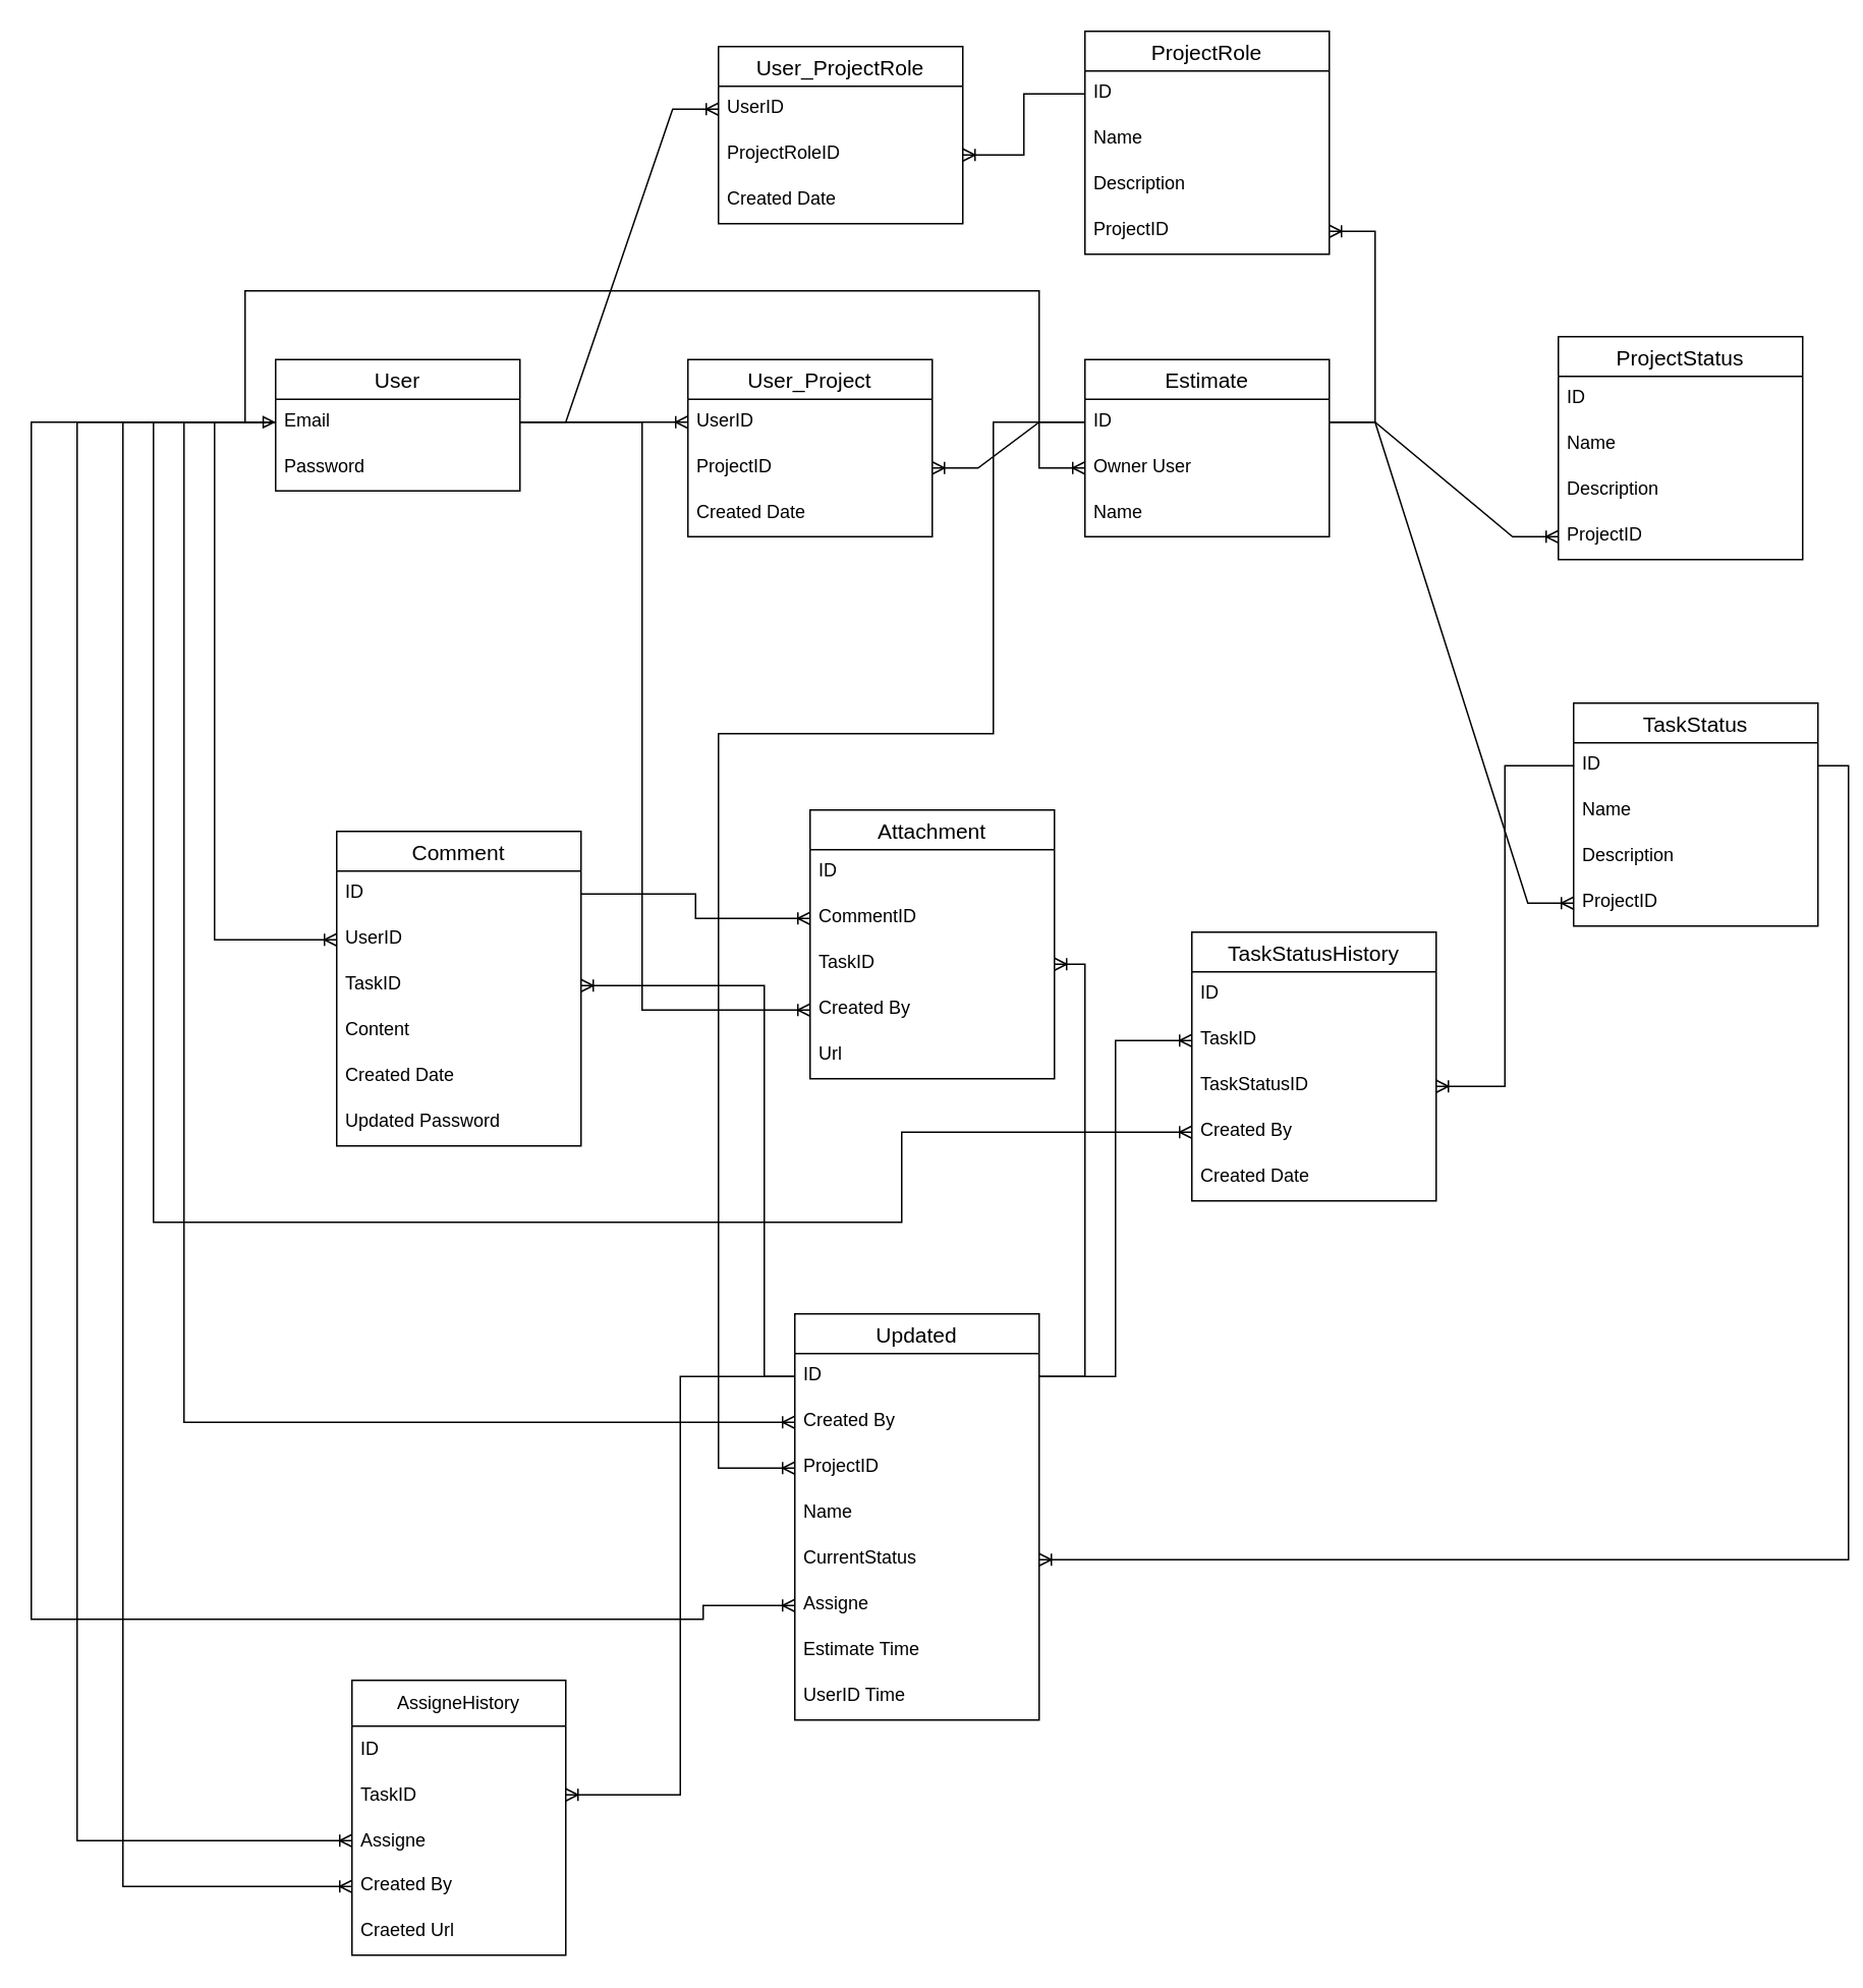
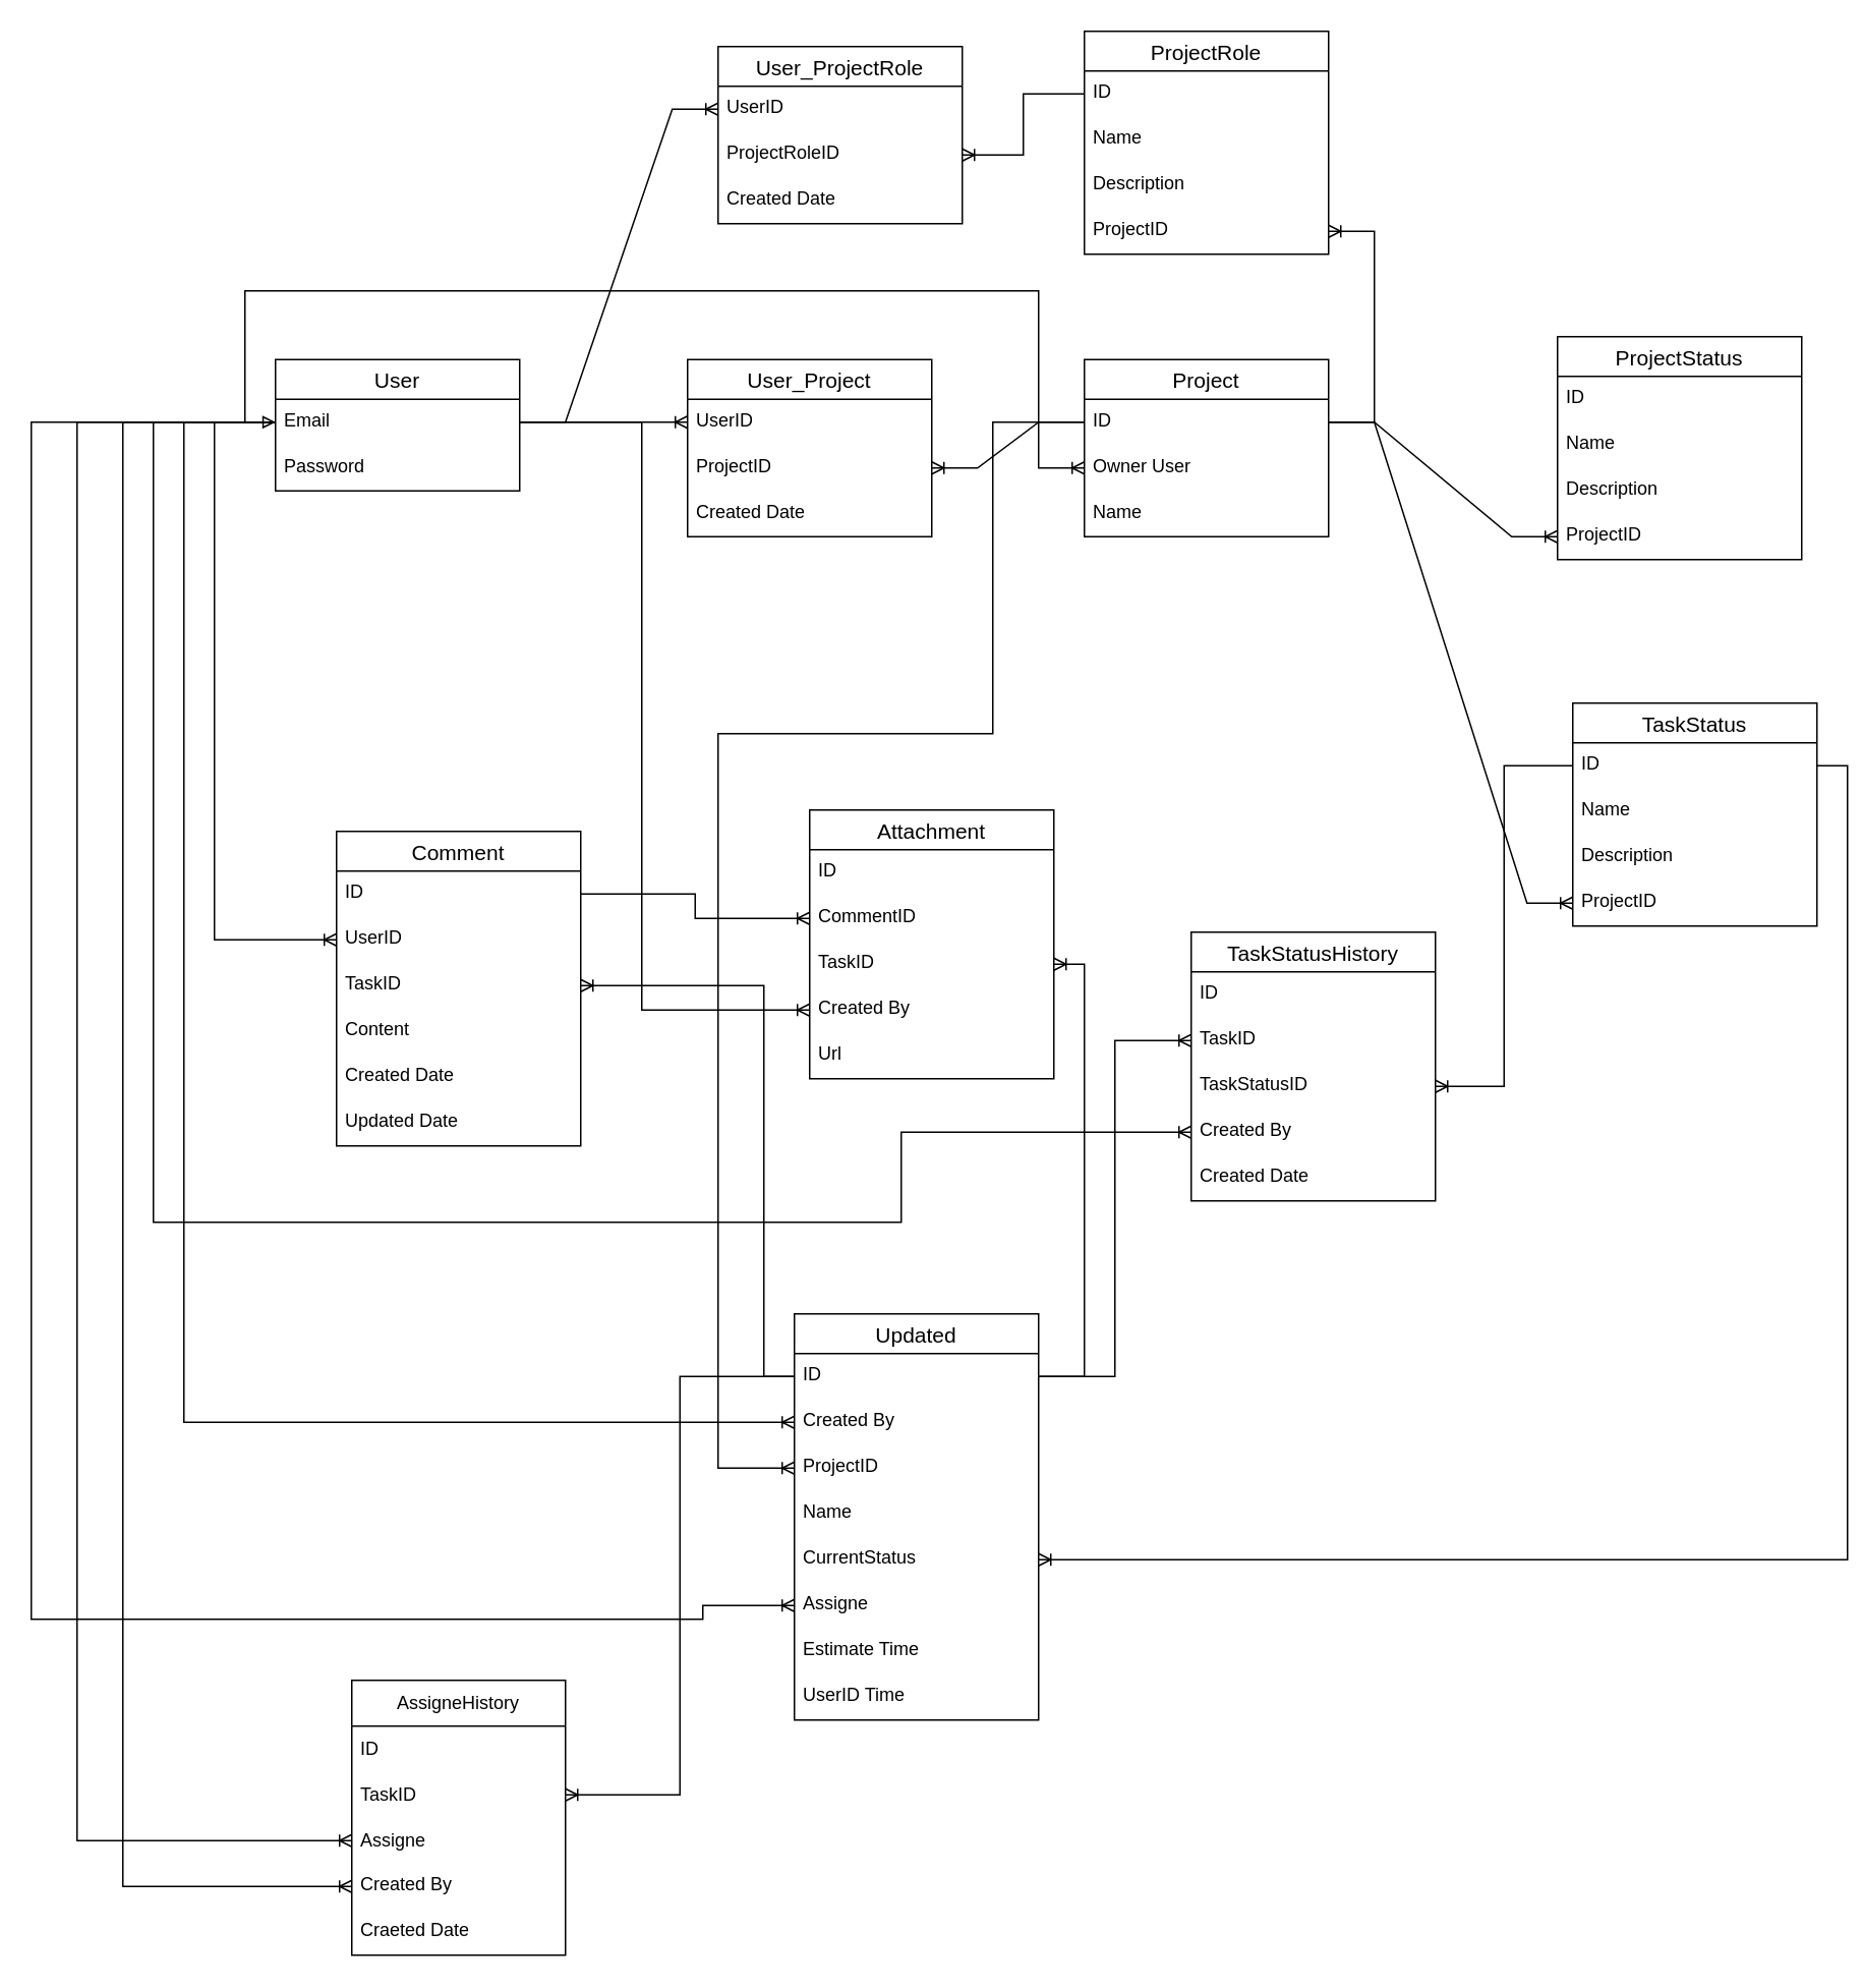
- <mxCell id="5" value="Estimate" style="swimlane;fontStyle=0;childLayout=stackLayout;horizontal=1;startSize=26;horizontalStack=0;resizeParent=1;resizeParentMax=0;resizeLast=0;collapsible=1;marginBottom=0;align=center;fontSize=14;" vertex="1" parent="1"><mxGeometry x="710" y="235" width="160" height="116" as="geometry" /></mxCell>
+ <mxCell id="5" value="Project" style="swimlane;fontStyle=0;childLayout=stackLayout;horizontal=1;startSize=26;horizontalStack=0;resizeParent=1;resizeParentMax=0;resizeLast=0;collapsible=1;marginBottom=0;align=center;fontSize=14;" vertex="1" parent="1"><mxGeometry x="710" y="235" width="160" height="116" as="geometry" /></mxCell>
- <mxCell id="67" value="Updated Password" style="text;strokeColor=none;fillColor=none;spacingLeft=4;spacingRight=4;overflow=hidden;rotatable=0;points=[[0,0.5],[1,0.5]];portConstraint=eastwest;fontSize=12;whiteSpace=wrap;html=1;" vertex="1" parent="61"><mxGeometry y="176" width="160" height="30" as="geometry" /></mxCell>
+ <mxCell id="67" value="Updated Date" style="text;strokeColor=none;fillColor=none;spacingLeft=4;spacingRight=4;overflow=hidden;rotatable=0;points=[[0,0.5],[1,0.5]];portConstraint=eastwest;fontSize=12;whiteSpace=wrap;html=1;" vertex="1" parent="61"><mxGeometry y="176" width="160" height="30" as="geometry" /></mxCell>
- <mxCell id="84" value="Craeted Url" style="text;strokeColor=none;fillColor=none;spacingLeft=4;spacingRight=4;overflow=hidden;rotatable=0;points=[[0,0.5],[1,0.5]];portConstraint=eastwest;fontSize=12;whiteSpace=wrap;html=1;" vertex="1" parent="79"><mxGeometry y="150" width="140" height="30" as="geometry" /></mxCell>
+ <mxCell id="84" value="Craeted Date" style="text;strokeColor=none;fillColor=none;spacingLeft=4;spacingRight=4;overflow=hidden;rotatable=0;points=[[0,0.5],[1,0.5]];portConstraint=eastwest;fontSize=12;whiteSpace=wrap;html=1;" vertex="1" parent="79"><mxGeometry y="150" width="140" height="30" as="geometry" /></mxCell>
